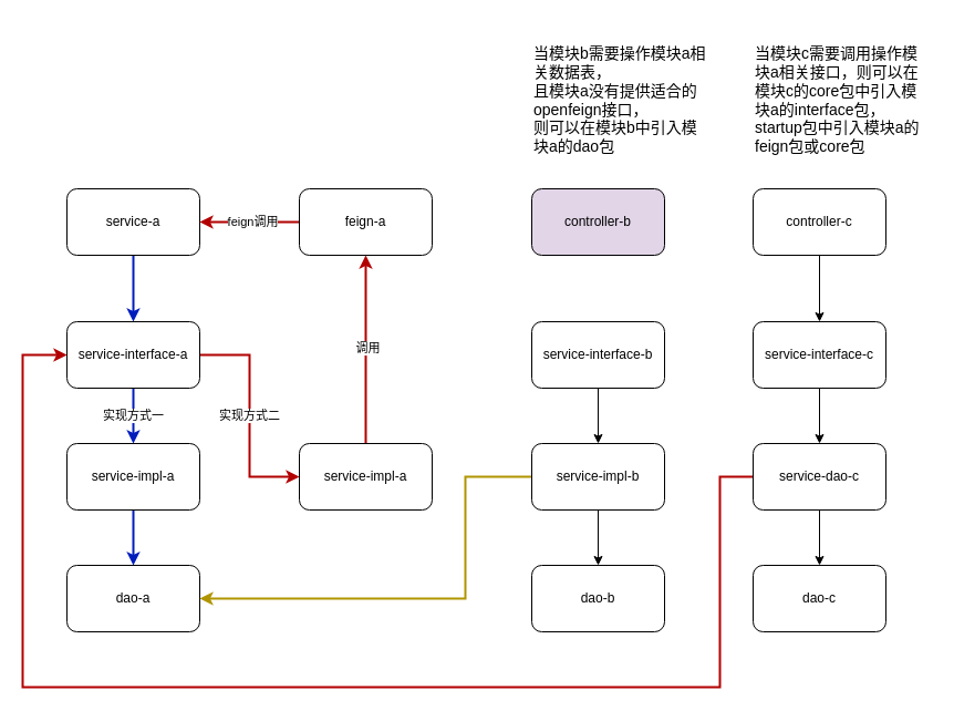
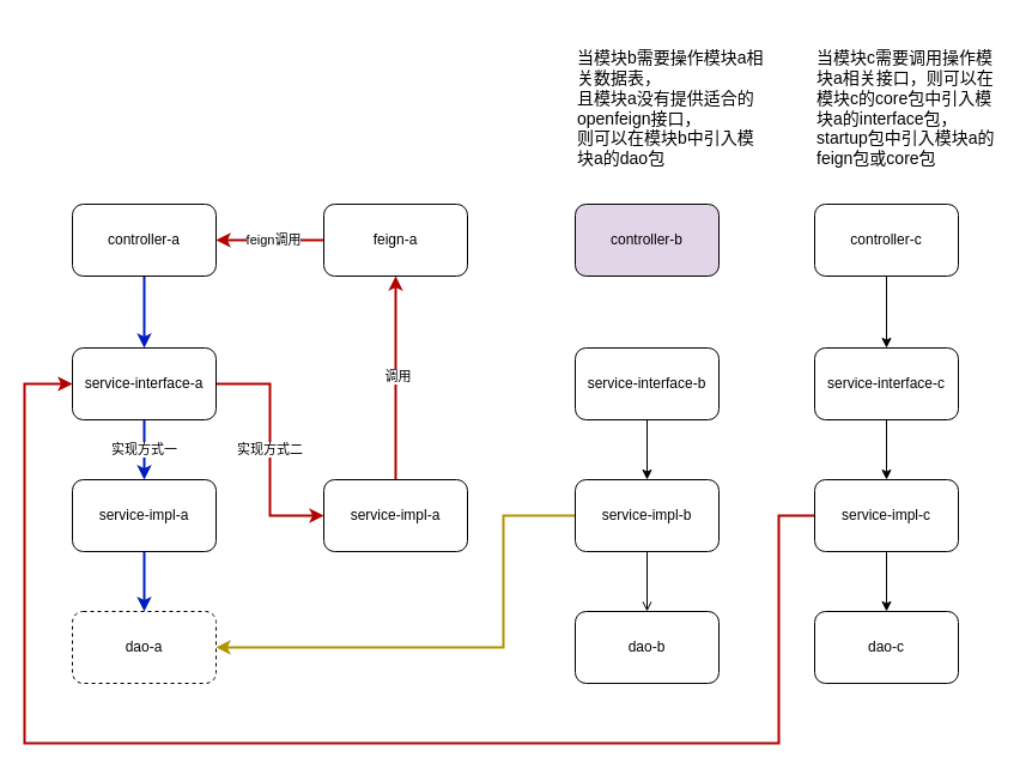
- <mxCell id="3" value="&lt;span style=&quot;background-color: transparent; color: light-dark(rgb(0, 0, 0), rgb(255, 255, 255));&quot;&gt;service-a&lt;/span&gt;" style="rounded=1;whiteSpace=wrap;html=1;" vertex="1" parent="1"><mxGeometry x="60" y="170" width="120" height="60" as="geometry" /></mxCell>
+ <mxCell id="3" value="&lt;span style=&quot;background-color: transparent; color: light-dark(rgb(0, 0, 0), rgb(255, 255, 255));&quot;&gt;controller-a&lt;/span&gt;" style="rounded=1;whiteSpace=wrap;html=1;" vertex="1" parent="1"><mxGeometry x="60" y="170" width="120" height="60" as="geometry" /></mxCell>
- <mxCell id="29" value="&lt;span style=&quot;background-color: transparent; color: light-dark(rgb(0, 0, 0), rgb(255, 255, 255));&quot;&gt;service-dao-c&lt;/span&gt;" style="rounded=1;whiteSpace=wrap;html=1;" vertex="1" parent="1"><mxGeometry x="680" y="400" width="120" height="60" as="geometry" /></mxCell>
+ <mxCell id="29" value="&lt;span style=&quot;background-color: transparent; color: light-dark(rgb(0, 0, 0), rgb(255, 255, 255));&quot;&gt;service-impl-c&lt;/span&gt;" style="rounded=1;whiteSpace=wrap;html=1;" vertex="1" parent="1"><mxGeometry x="680" y="400" width="120" height="60" as="geometry" /></mxCell>
- <mxCell id="19" style="edgeStyle=orthogonalEdgeStyle;rounded=0;orthogonalLoop=1;jettySize=auto;html=1;exitX=0.5;exitY=1;exitDx=0;exitDy=0;entryX=0.5;entryY=0;entryDx=0;entryDy=0;" edge="1" parent="1" source="21" target="22"><mxGeometry relative="1" as="geometry" /></mxCell>
+ <mxCell id="19" style="edgeStyle=orthogonalEdgeStyle;rounded=0;orthogonalLoop=1;jettySize=auto;html=1;exitX=0.5;exitY=1;exitDx=0;exitDy=0;entryX=0.5;entryY=0;entryDx=0;entryDy=0;endArrow=open;" edge="1" parent="1" source="21" target="22"><mxGeometry relative="1" as="geometry" /></mxCell>
- <mxCell id="15" value="&lt;span style=&quot;background-color: transparent; color: light-dark(rgb(0, 0, 0), rgb(255, 255, 255));&quot;&gt;dao-a&lt;/span&gt;" style="rounded=1;whiteSpace=wrap;html=1;" vertex="1" parent="1"><mxGeometry x="60" y="510" width="120" height="60" as="geometry" /></mxCell>
+ <mxCell id="15" value="&lt;span style=&quot;background-color: transparent; color: light-dark(rgb(0, 0, 0), rgb(255, 255, 255));&quot;&gt;dao-a&lt;/span&gt;" style="rounded=1;whiteSpace=wrap;html=1;dashed=1;" vertex="1" parent="1"><mxGeometry x="60" y="510" width="120" height="60" as="geometry" /></mxCell>
